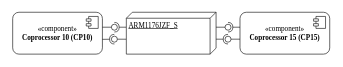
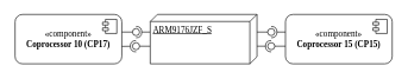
- <mxCell id="18" value="ARM1176JZF_S" style="verticalAlign=top;align=left;spacingTop=8;spacingLeft=2;spacingRight=12;shape=cube;size=10;direction=south;fontStyle=4;html=1;whiteSpace=wrap;fontFamily=Computer Modern;" vertex="1" parent="1"><mxGeometry x="210" y="20" width="150" height="70" as="geometry" /></mxCell>
+ <mxCell id="18" value="ARM9176JZF_S" style="verticalAlign=top;align=left;spacingTop=8;spacingLeft=2;spacingRight=12;shape=cube;size=10;direction=south;fontStyle=4;html=1;whiteSpace=wrap;fontFamily=Computer Modern;" vertex="1" parent="1"><mxGeometry x="210" y="20" width="150" height="70" as="geometry" /></mxCell>
- <mxCell id="4" value="«component»&lt;br&gt;&lt;b&gt;Coprocessor 10 (CP10)&lt;/b&gt;" style="html=1;dropTarget=0;whiteSpace=wrap;rounded=1;fontFamily=Computer Modern;" vertex="1" parent="1"><mxGeometry x="20" y="20" width="150" height="70" as="geometry" /></mxCell>
+ <mxCell id="4" value="«component»&lt;br&gt;&lt;b&gt;Coprocessor 10 (CP17)&lt;/b&gt;" style="html=1;dropTarget=0;whiteSpace=wrap;rounded=1;fontFamily=Computer Modern;" vertex="1" parent="1"><mxGeometry x="20" y="20" width="150" height="70" as="geometry" /></mxCell>
